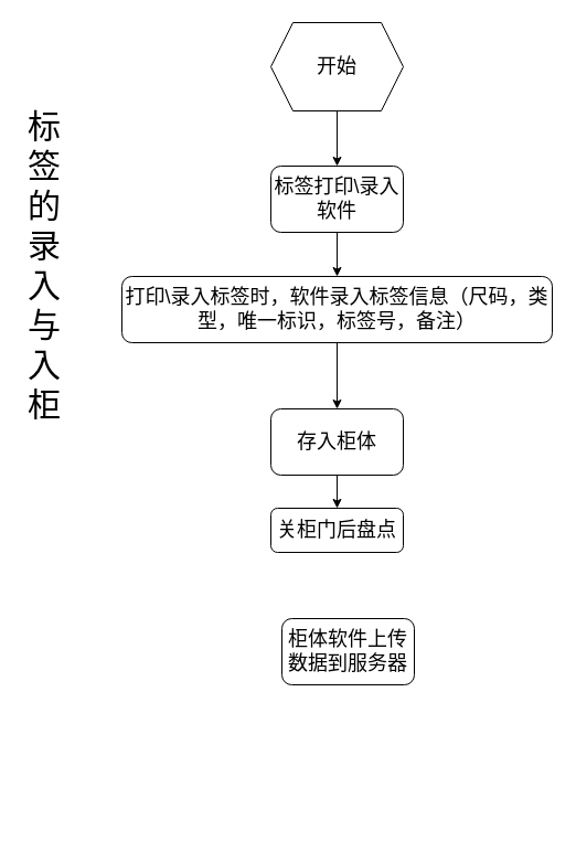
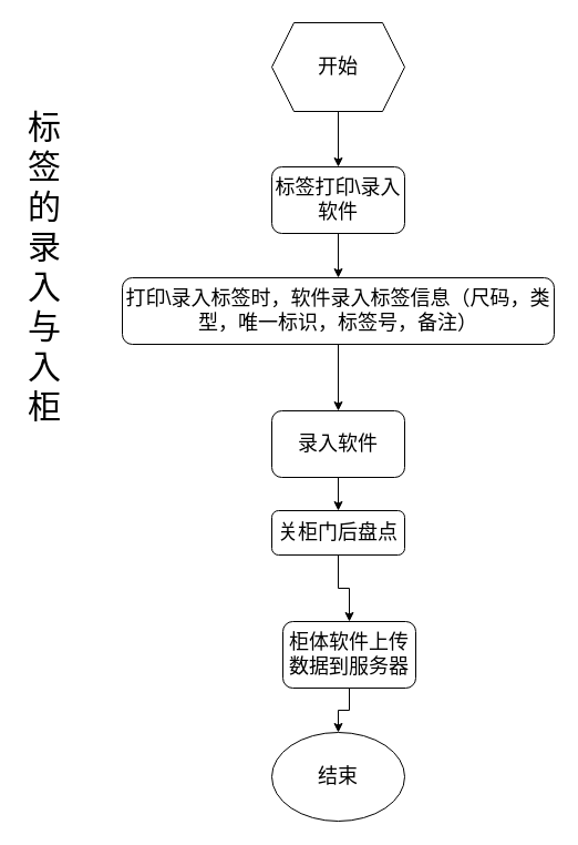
- <mxCell id="5" value="存入柜体" style="rounded=1;whiteSpace=wrap;html=1;fontSize=18;" vertex="1" parent="1"><mxGeometry x="245" y="370" width="120" height="60" as="geometry" /></mxCell>
+ <mxCell id="5" value="录入软件" style="rounded=1;whiteSpace=wrap;html=1;fontSize=18;" vertex="1" parent="1"><mxGeometry x="245" y="370" width="120" height="60" as="geometry" /></mxCell>
+ <mxCell id="6" value="" style="edgeStyle=orthogonalEdgeStyle;rounded=0;orthogonalLoop=1;jettySize=auto;html=1;fontSize=18;" edge="1" parent="1" source="7" target="9"><mxGeometry relative="1" as="geometry" /></mxCell>
+ <mxCell id="8" value="" style="edgeStyle=orthogonalEdgeStyle;rounded=0;orthogonalLoop=1;jettySize=auto;html=1;fontSize=18;" edge="1" parent="1" source="9" target="12"><mxGeometry relative="1" as="geometry" /></mxCell>
+ <mxCell id="12" value="结束" style="ellipse;whiteSpace=wrap;html=1;fontSize=18;" vertex="1" parent="1"><mxGeometry x="245" y="660" width="120" height="80" as="geometry" /></mxCell>
